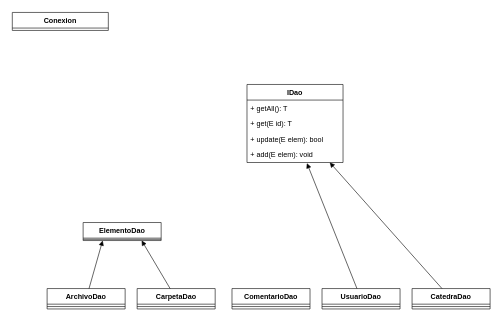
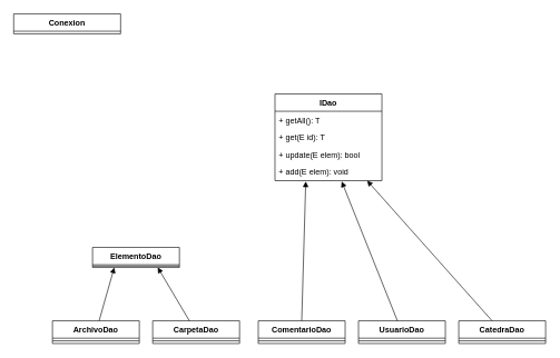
+ <mxCell id="18" style="edgeStyle=none;html=1;endArrow=block;endFill=1;exitX=0.5;exitY=0;exitDx=0;exitDy=0;entryX=0.288;entryY=1.044;entryDx=0;entryDy=0;entryPerimeter=0;" parent="1" source="11" target="6" edge="1"><mxGeometry relative="1" as="geometry"><mxPoint x="529.76" y="435" as="sourcePoint" /><mxPoint x="489.44" y="365.792" as="targetPoint" /></mxGeometry></mxCell>
